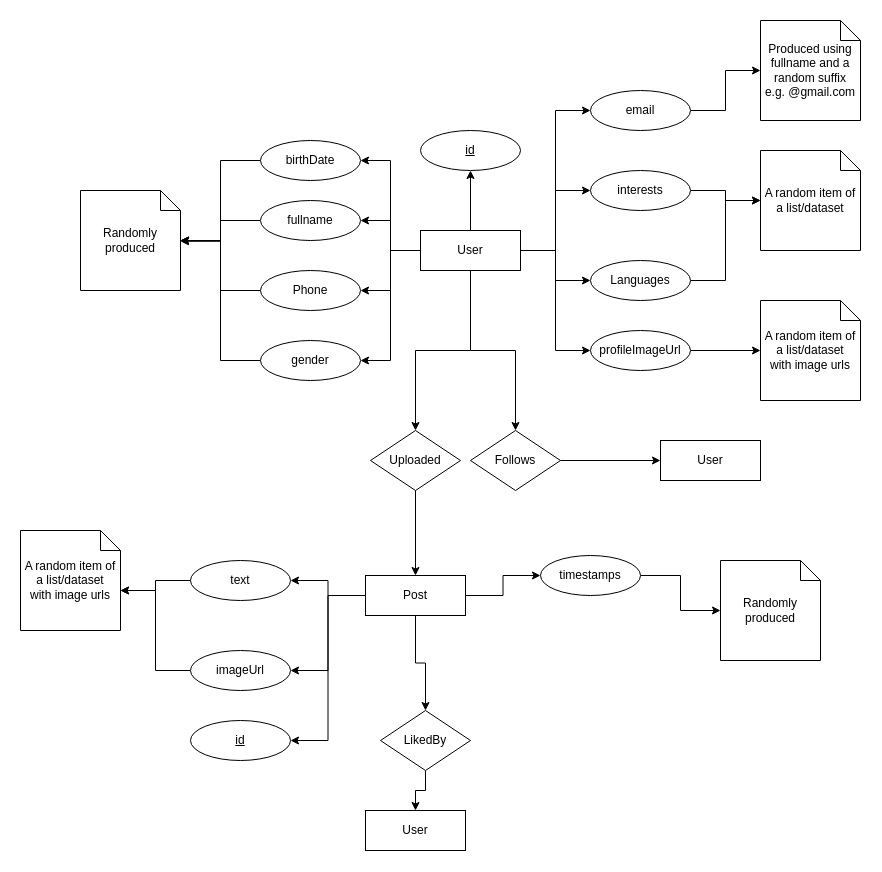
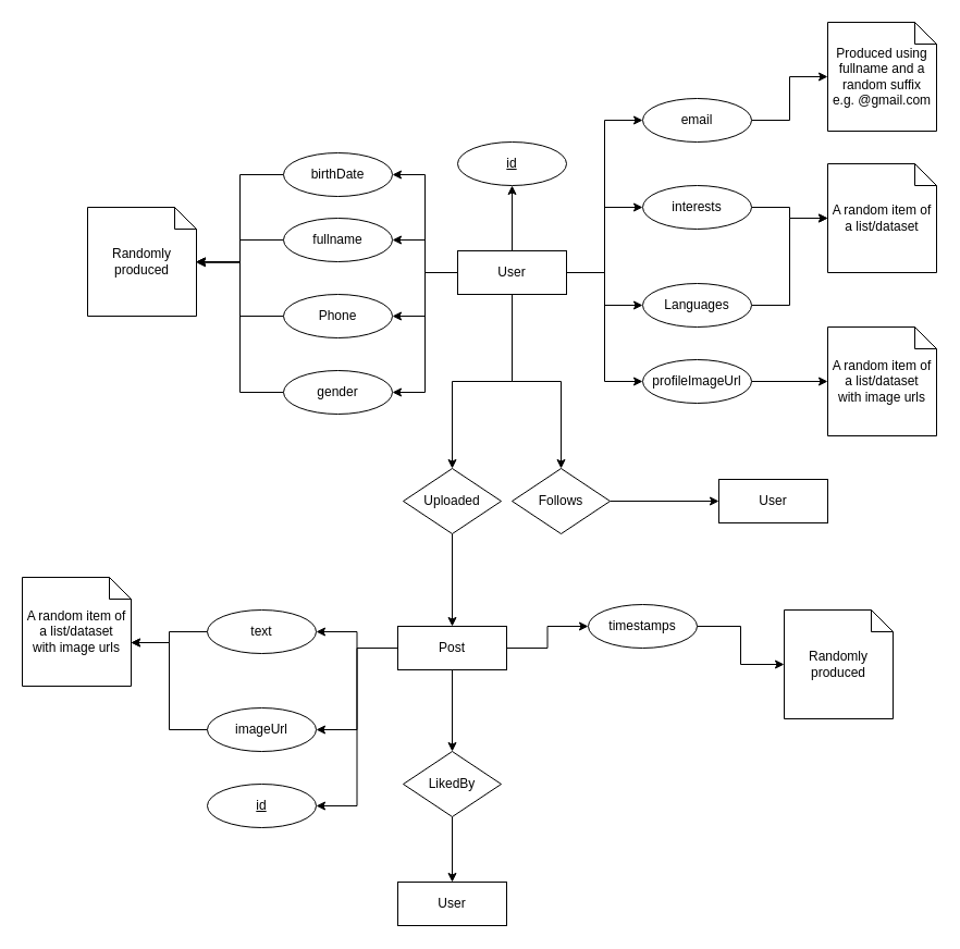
- <mxCell id="56" value="LikedBy" style="shape=rhombus;perimeter=rhombusPerimeter;whiteSpace=wrap;html=1;align=center;" vertex="1" parent="1"><mxGeometry x="380" y="710" width="90" height="60" as="geometry" /></mxCell>
+ <mxCell id="56" value="LikedBy" style="shape=rhombus;perimeter=rhombusPerimeter;whiteSpace=wrap;html=1;align=center;" vertex="1" parent="1"><mxGeometry x="370" y="690" width="90" height="60" as="geometry" /></mxCell>
